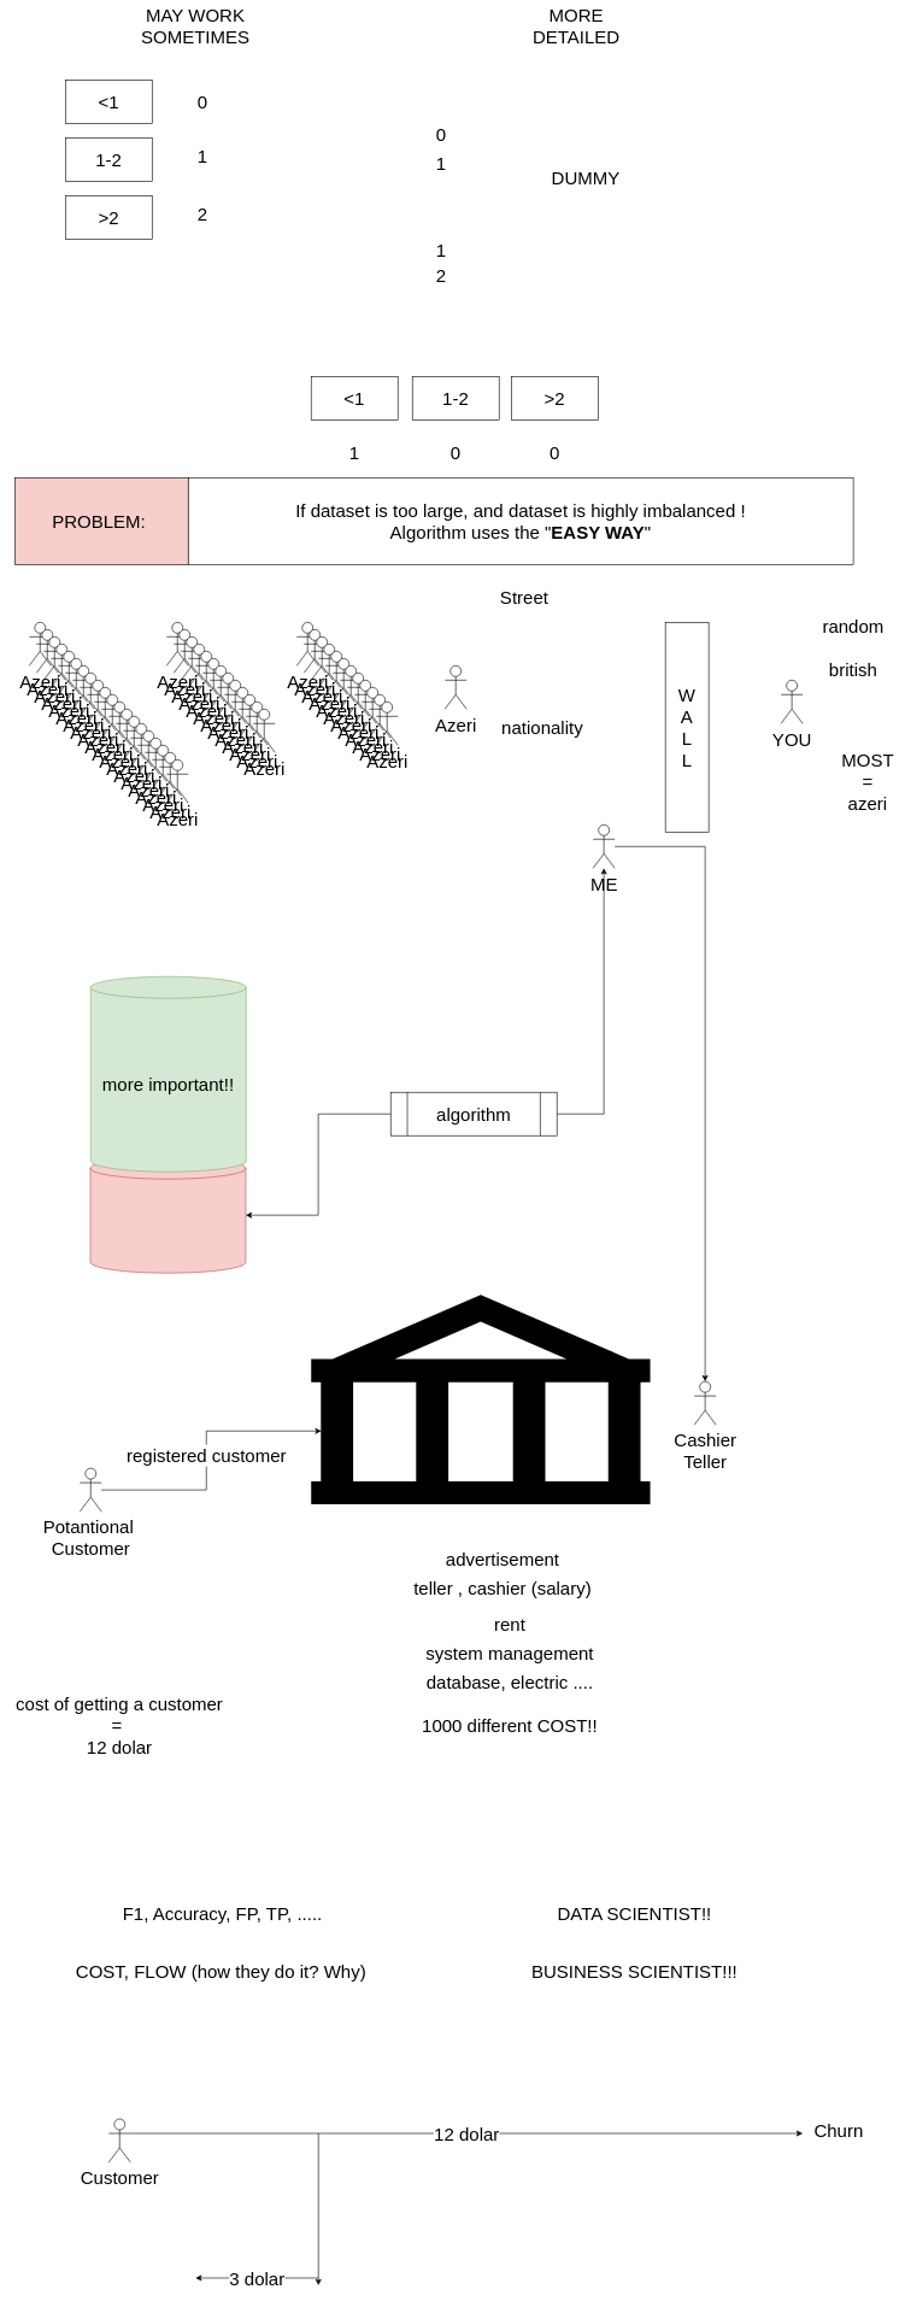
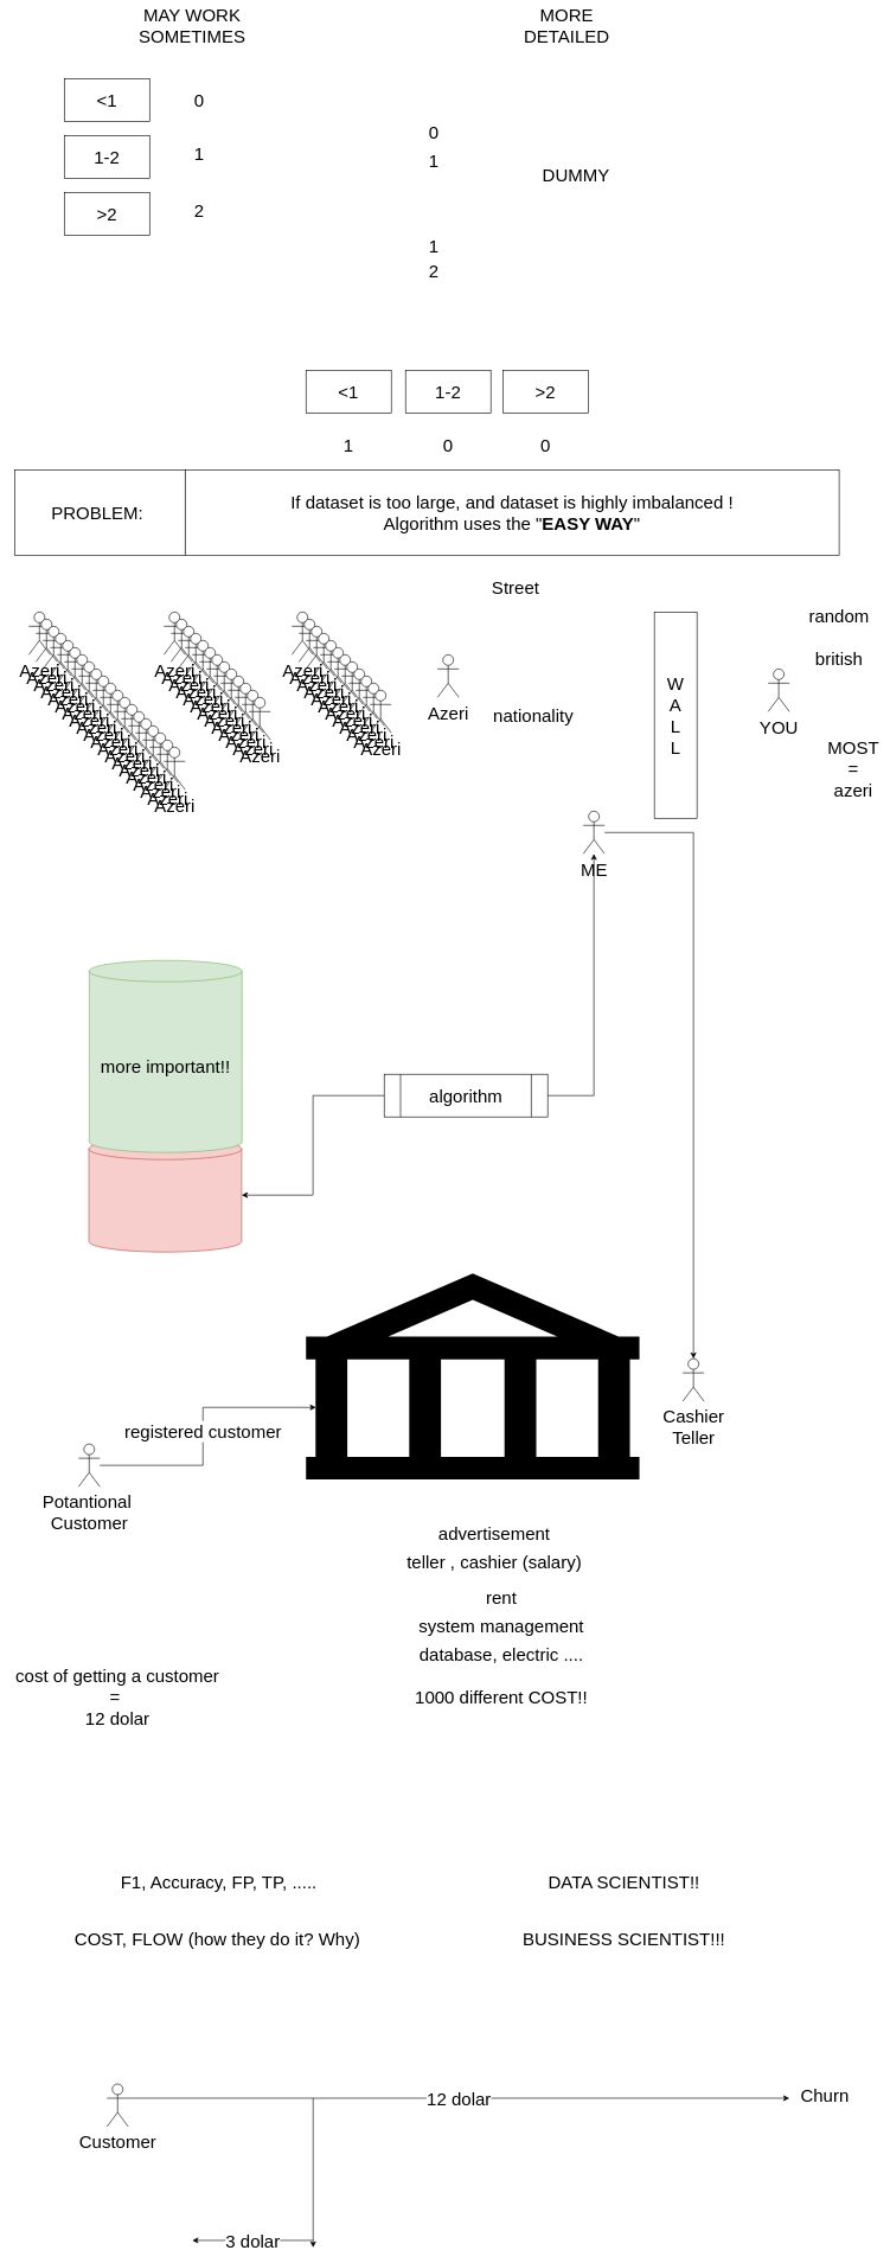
- <mxCell id="21" value="PROBLEM:&amp;nbsp;" style="rounded=0;whiteSpace=wrap;html=1;fontSize=25;fillColor=#f8cecc;" vertex="1" parent="1"><mxGeometry x="20" y="660" width="240" height="120" as="geometry" /></mxCell>
+ <mxCell id="21" value="PROBLEM:&amp;nbsp;" style="rounded=0;whiteSpace=wrap;html=1;fontSize=25;" vertex="1" parent="1"><mxGeometry x="20" y="660" width="240" height="120" as="geometry" /></mxCell>
